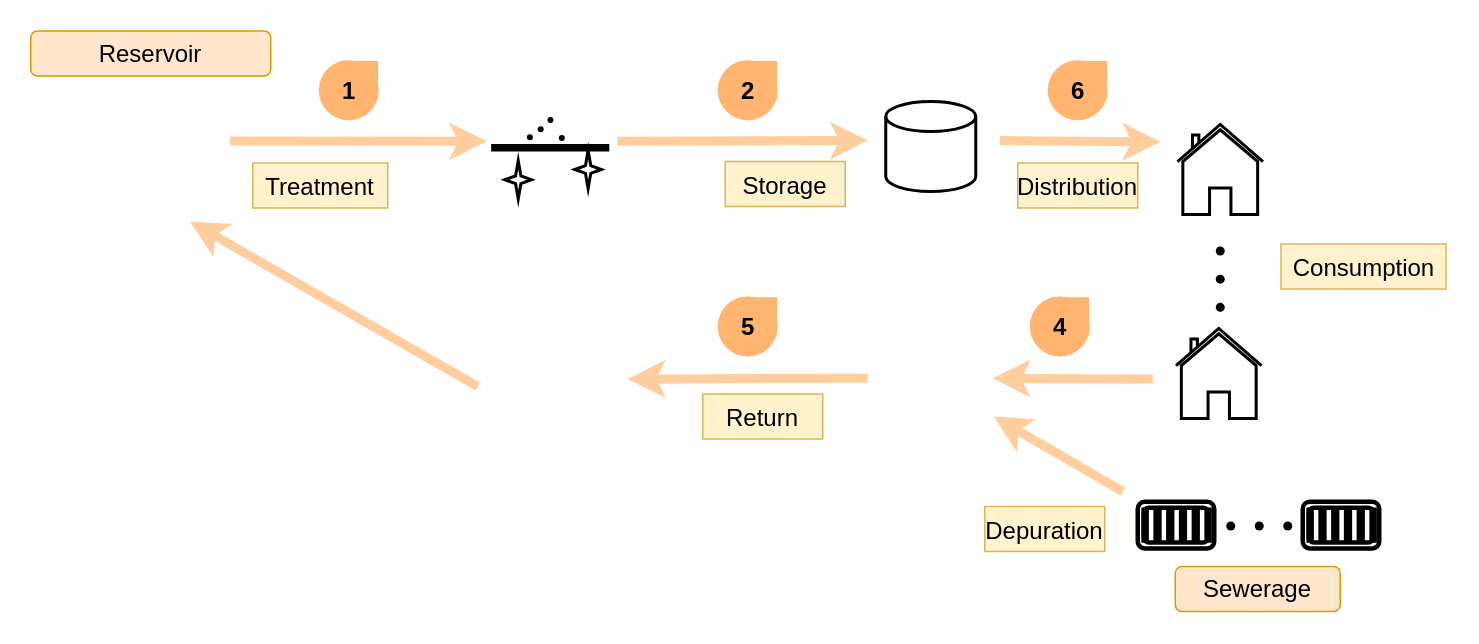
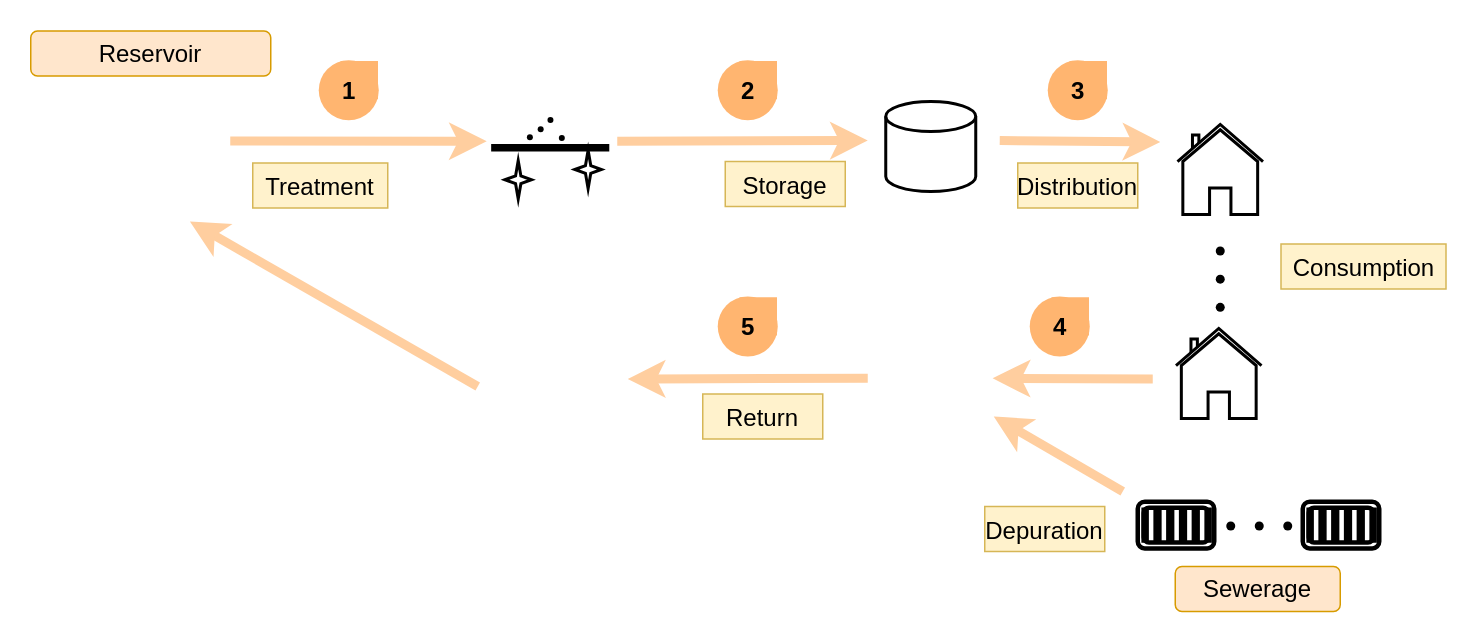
- <mxCell id="19" value="&lt;font style=&quot;font-size: 16px&quot;&gt;6&lt;/font&gt;" style="text;html=1;align=center;verticalAlign=middle;resizable=0;points=[];autosize=1;strokeColor=none;fillColor=none;fontSize=13;fontColor=#000000;fontStyle=1" vertex="1" parent="16"><mxGeometry x="10" y="10" width="20" height="20" as="geometry" /></mxCell>
+ <mxCell id="19" value="&lt;font style=&quot;font-size: 16px&quot;&gt;3&lt;/font&gt;" style="text;html=1;align=center;verticalAlign=middle;resizable=0;points=[];autosize=1;strokeColor=none;fillColor=none;fontSize=13;fontColor=#000000;fontStyle=1" vertex="1" parent="16"><mxGeometry x="10" y="10" width="20" height="20" as="geometry" /></mxCell>
